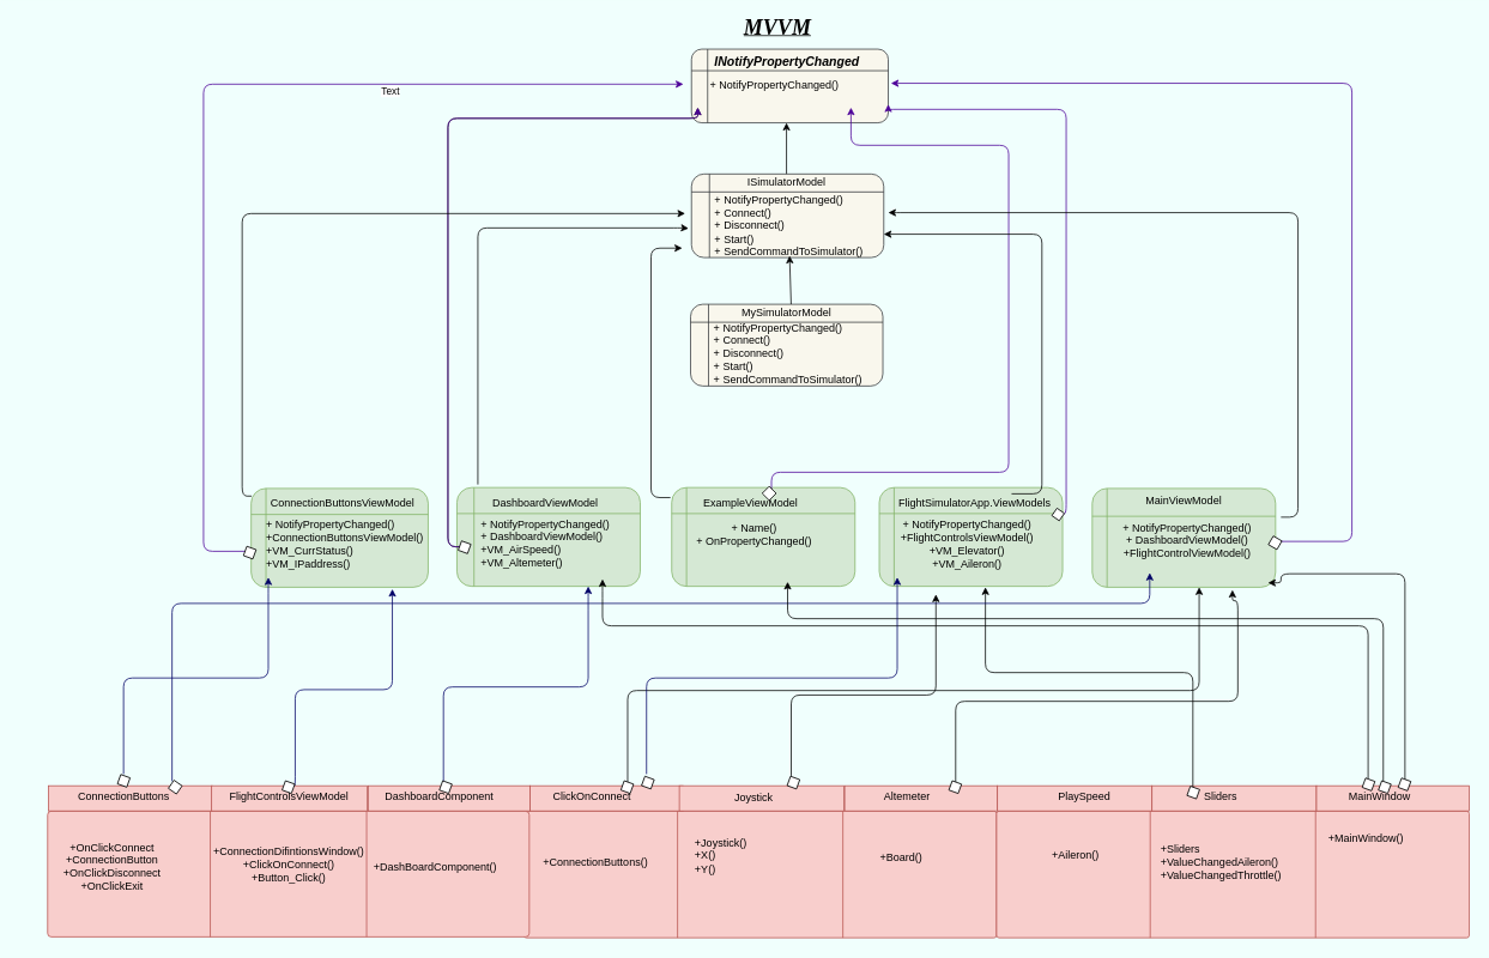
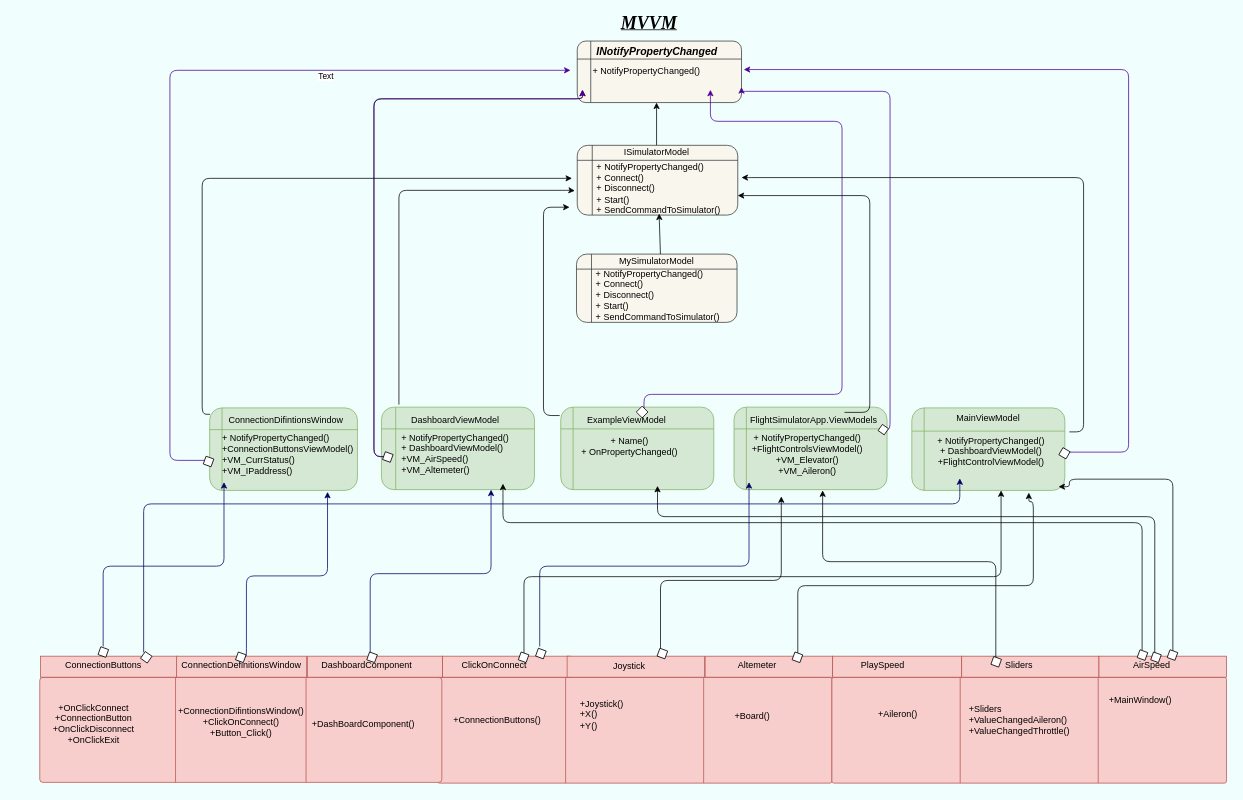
- <mxCell id="26" value="ConnectionButtonsViewModel" style="text;html=1;strokeColor=none;fillColor=none;align=center;verticalAlign=middle;whiteSpace=wrap;rounded=0;glass=0;" parent="1" vertex="1"><mxGeometry x="269" y="550" width="224" height="20" as="geometry" /></mxCell>
+ <mxCell id="26" value="ConnectionDifintionsWindow" style="text;html=1;strokeColor=none;fillColor=none;align=center;verticalAlign=middle;whiteSpace=wrap;rounded=0;glass=0;" parent="1" vertex="1"><mxGeometry x="269" y="550" width="224" height="20" as="geometry" /></mxCell>
- <mxCell id="41" value="FlightControlsViewModel" style="text;html=1;strokeColor=none;fillColor=none;align=center;verticalAlign=middle;whiteSpace=wrap;rounded=0;" vertex="1" parent="1"><mxGeometry x="229" y="876" width="185" height="20" as="geometry" /></mxCell>
+ <mxCell id="41" value="ConnectionDefinitionsWindow" style="text;html=1;strokeColor=none;fillColor=none;align=center;verticalAlign=middle;whiteSpace=wrap;rounded=0;" vertex="1" parent="1"><mxGeometry x="229" y="876" width="185" height="20" as="geometry" /></mxCell>
- <mxCell id="46" value="PlaySpeed" style="text;html=1;strokeColor=none;fillColor=none;align=center;verticalAlign=middle;whiteSpace=wrap;rounded=0;" vertex="1" parent="1"><mxGeometry x="1162.25" y="876" width="89" height="20" as="geometry" /></mxCell>
+ <mxCell id="46" value="PlaySpeed" style="text;html=1;strokeColor=none;fillColor=none;align=center;verticalAlign=middle;whiteSpace=wrap;rounded=0;" vertex="1" parent="1"><mxGeometry x="1132.25" y="876" width="89" height="20" as="geometry" /></mxCell>
- <mxCell id="48" value="MainWindow" style="text;html=1;strokeColor=none;fillColor=none;align=center;verticalAlign=middle;whiteSpace=wrap;rounded=0;" vertex="1" parent="1"><mxGeometry x="1480.25" y="876" width="110" height="20" as="geometry" /></mxCell>
+ <mxCell id="48" value="AirSpeed" style="text;html=1;strokeColor=none;fillColor=none;align=center;verticalAlign=middle;whiteSpace=wrap;rounded=0;" vertex="1" parent="1"><mxGeometry x="1480.25" y="876" width="110" height="20" as="geometry" /></mxCell>
